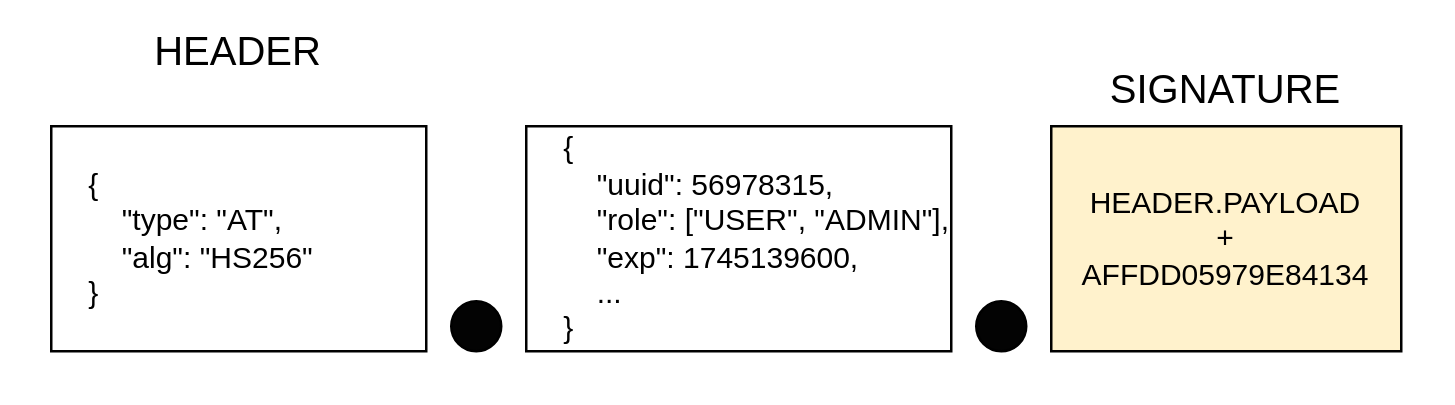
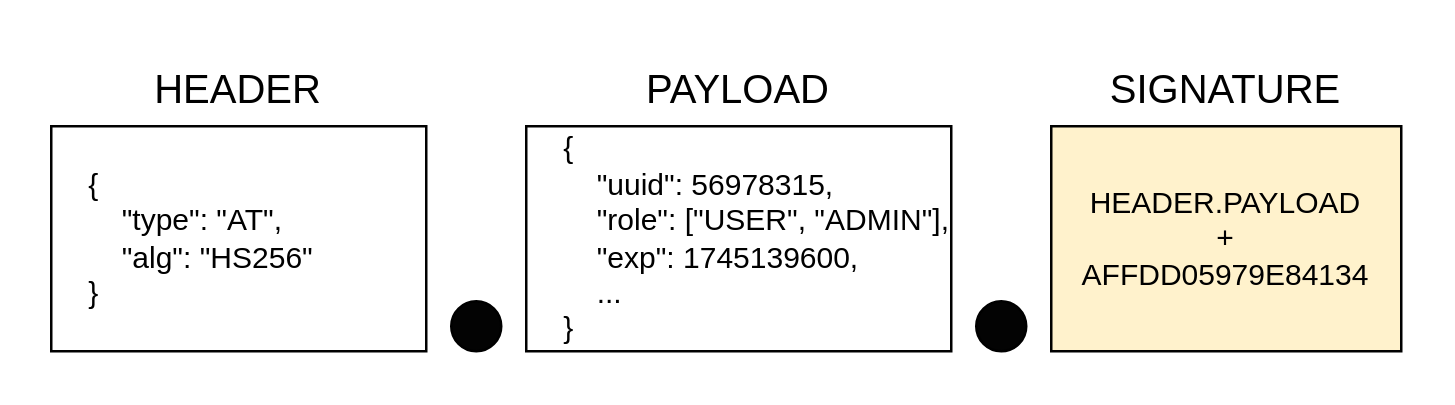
- <mxCell id="9" value="&lt;span style=&quot;font-size: 16px;&quot;&gt;HEADER&lt;/span&gt;" style="text;html=1;align=center;verticalAlign=middle;whiteSpace=wrap;rounded=0;" vertex="1" parent="1"><mxGeometry x="65" y="5" width="60" height="30" as="geometry" /></mxCell>
+ <mxCell id="9" value="&lt;span style=&quot;font-size: 16px;&quot;&gt;HEADER&lt;/span&gt;" style="text;html=1;align=center;verticalAlign=middle;whiteSpace=wrap;rounded=0;" vertex="1" parent="1"><mxGeometry x="65" y="20" width="60" height="30" as="geometry" /></mxCell>
+ <mxCell id="8" value="&lt;span style=&quot;font-size:12.0pt;font-family:&lt;br/&gt;宋体;mso-bidi-font-family:&amp;quot;Times New Roman&amp;quot;;mso-font-kerning:1.0pt;mso-ansi-language:&lt;br/&gt;EN-US;mso-fareast-language:ZH-CN;mso-bidi-language:AR-SA&quot; lang=&quot;EN-US&quot;&gt;PAYLOAD&lt;/span&gt;" style="text;html=1;align=center;verticalAlign=middle;whiteSpace=wrap;rounded=0;" vertex="1" parent="1"><mxGeometry x="265" y="20" width="60" height="30" as="geometry" /></mxCell>
